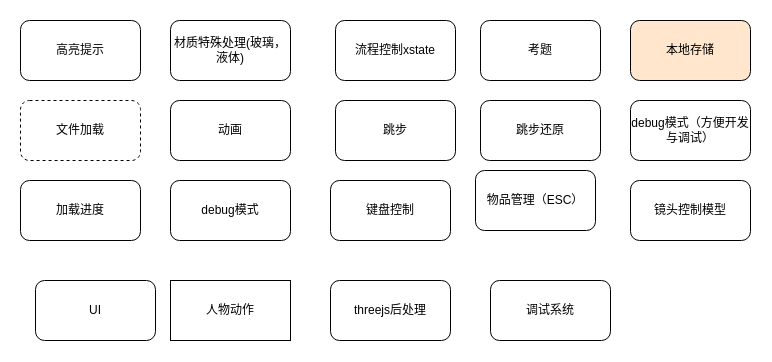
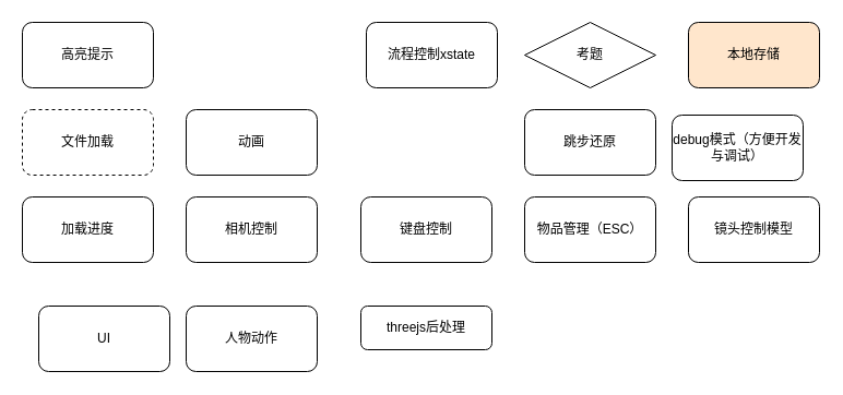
- <mxCell id="6" value="材质特殊处理(玻璃，液体)" style="rounded=1;whiteSpace=wrap;html=1;" parent="1" vertex="1"><mxGeometry x="170" y="20" width="120" height="60" as="geometry" /></mxCell>
- <mxCell id="15" value="考题" style="rounded=1;whiteSpace=wrap;html=1;" parent="1" vertex="1"><mxGeometry x="480" y="20" width="120" height="60" as="geometry" /></mxCell>
+ <mxCell id="15" value="考题" style="rhombus;whiteSpace=wrap;html=1;" parent="1" vertex="1"><mxGeometry x="480" y="20" width="120" height="60" as="geometry" /></mxCell>
- <mxCell id="11" value="跳步" style="rounded=1;whiteSpace=wrap;html=1;" parent="1" vertex="1"><mxGeometry x="335" y="100" width="120" height="60" as="geometry" /></mxCell>
- <mxCell id="19" value="debug模式（方便开发与调试）" style="rounded=1;whiteSpace=wrap;html=1;" parent="1" vertex="1"><mxGeometry x="630" y="100" width="120" height="60" as="geometry" /></mxCell>
+ <mxCell id="19" value="debug模式（方便开发与调试）" style="rounded=1;whiteSpace=wrap;html=1;" parent="1" vertex="1"><mxGeometry x="615" y="105" width="120" height="60" as="geometry" /></mxCell>
- <mxCell id="16" value="物品管理（ESC）" style="rounded=1;whiteSpace=wrap;html=1;" parent="1" vertex="1"><mxGeometry x="475" y="170" width="120" height="60" as="geometry" /></mxCell>
+ <mxCell id="16" value="物品管理（ESC）" style="rounded=1;whiteSpace=wrap;html=1;" parent="1" vertex="1"><mxGeometry x="480" y="180" width="120" height="60" as="geometry" /></mxCell>
- <mxCell id="8" value="debug模式" style="rounded=1;whiteSpace=wrap;html=1;" parent="1" vertex="1"><mxGeometry x="170" y="180" width="120" height="60" as="geometry" /></mxCell>
+ <mxCell id="8" value="相机控制" style="rounded=1;whiteSpace=wrap;html=1;" parent="1" vertex="1"><mxGeometry x="170" y="180" width="120" height="60" as="geometry" /></mxCell>
- <mxCell id="9" value="人物动作" style="whiteSpace=wrap;html=1;rounded=0;" parent="1" vertex="1"><mxGeometry x="170" y="280" width="120" height="60" as="geometry" /></mxCell>
+ <mxCell id="9" value="人物动作" style="rounded=1;whiteSpace=wrap;html=1;" parent="1" vertex="1"><mxGeometry x="170" y="280" width="120" height="60" as="geometry" /></mxCell>
- <mxCell id="13" value="threejs后处理" style="rounded=1;whiteSpace=wrap;html=1;" parent="1" vertex="1"><mxGeometry x="330" y="280" width="120" height="60" as="geometry" /></mxCell>
+ <mxCell id="13" value="threejs后处理" style="rounded=1;whiteSpace=wrap;html=1;" parent="1" vertex="1"><mxGeometry x="330" y="280" width="120" height="40" as="geometry" /></mxCell>
- <mxCell id="17" value="调试系统" style="rounded=1;whiteSpace=wrap;html=1;" parent="1" vertex="1"><mxGeometry x="490" y="280" width="120" height="60" as="geometry" /></mxCell>
